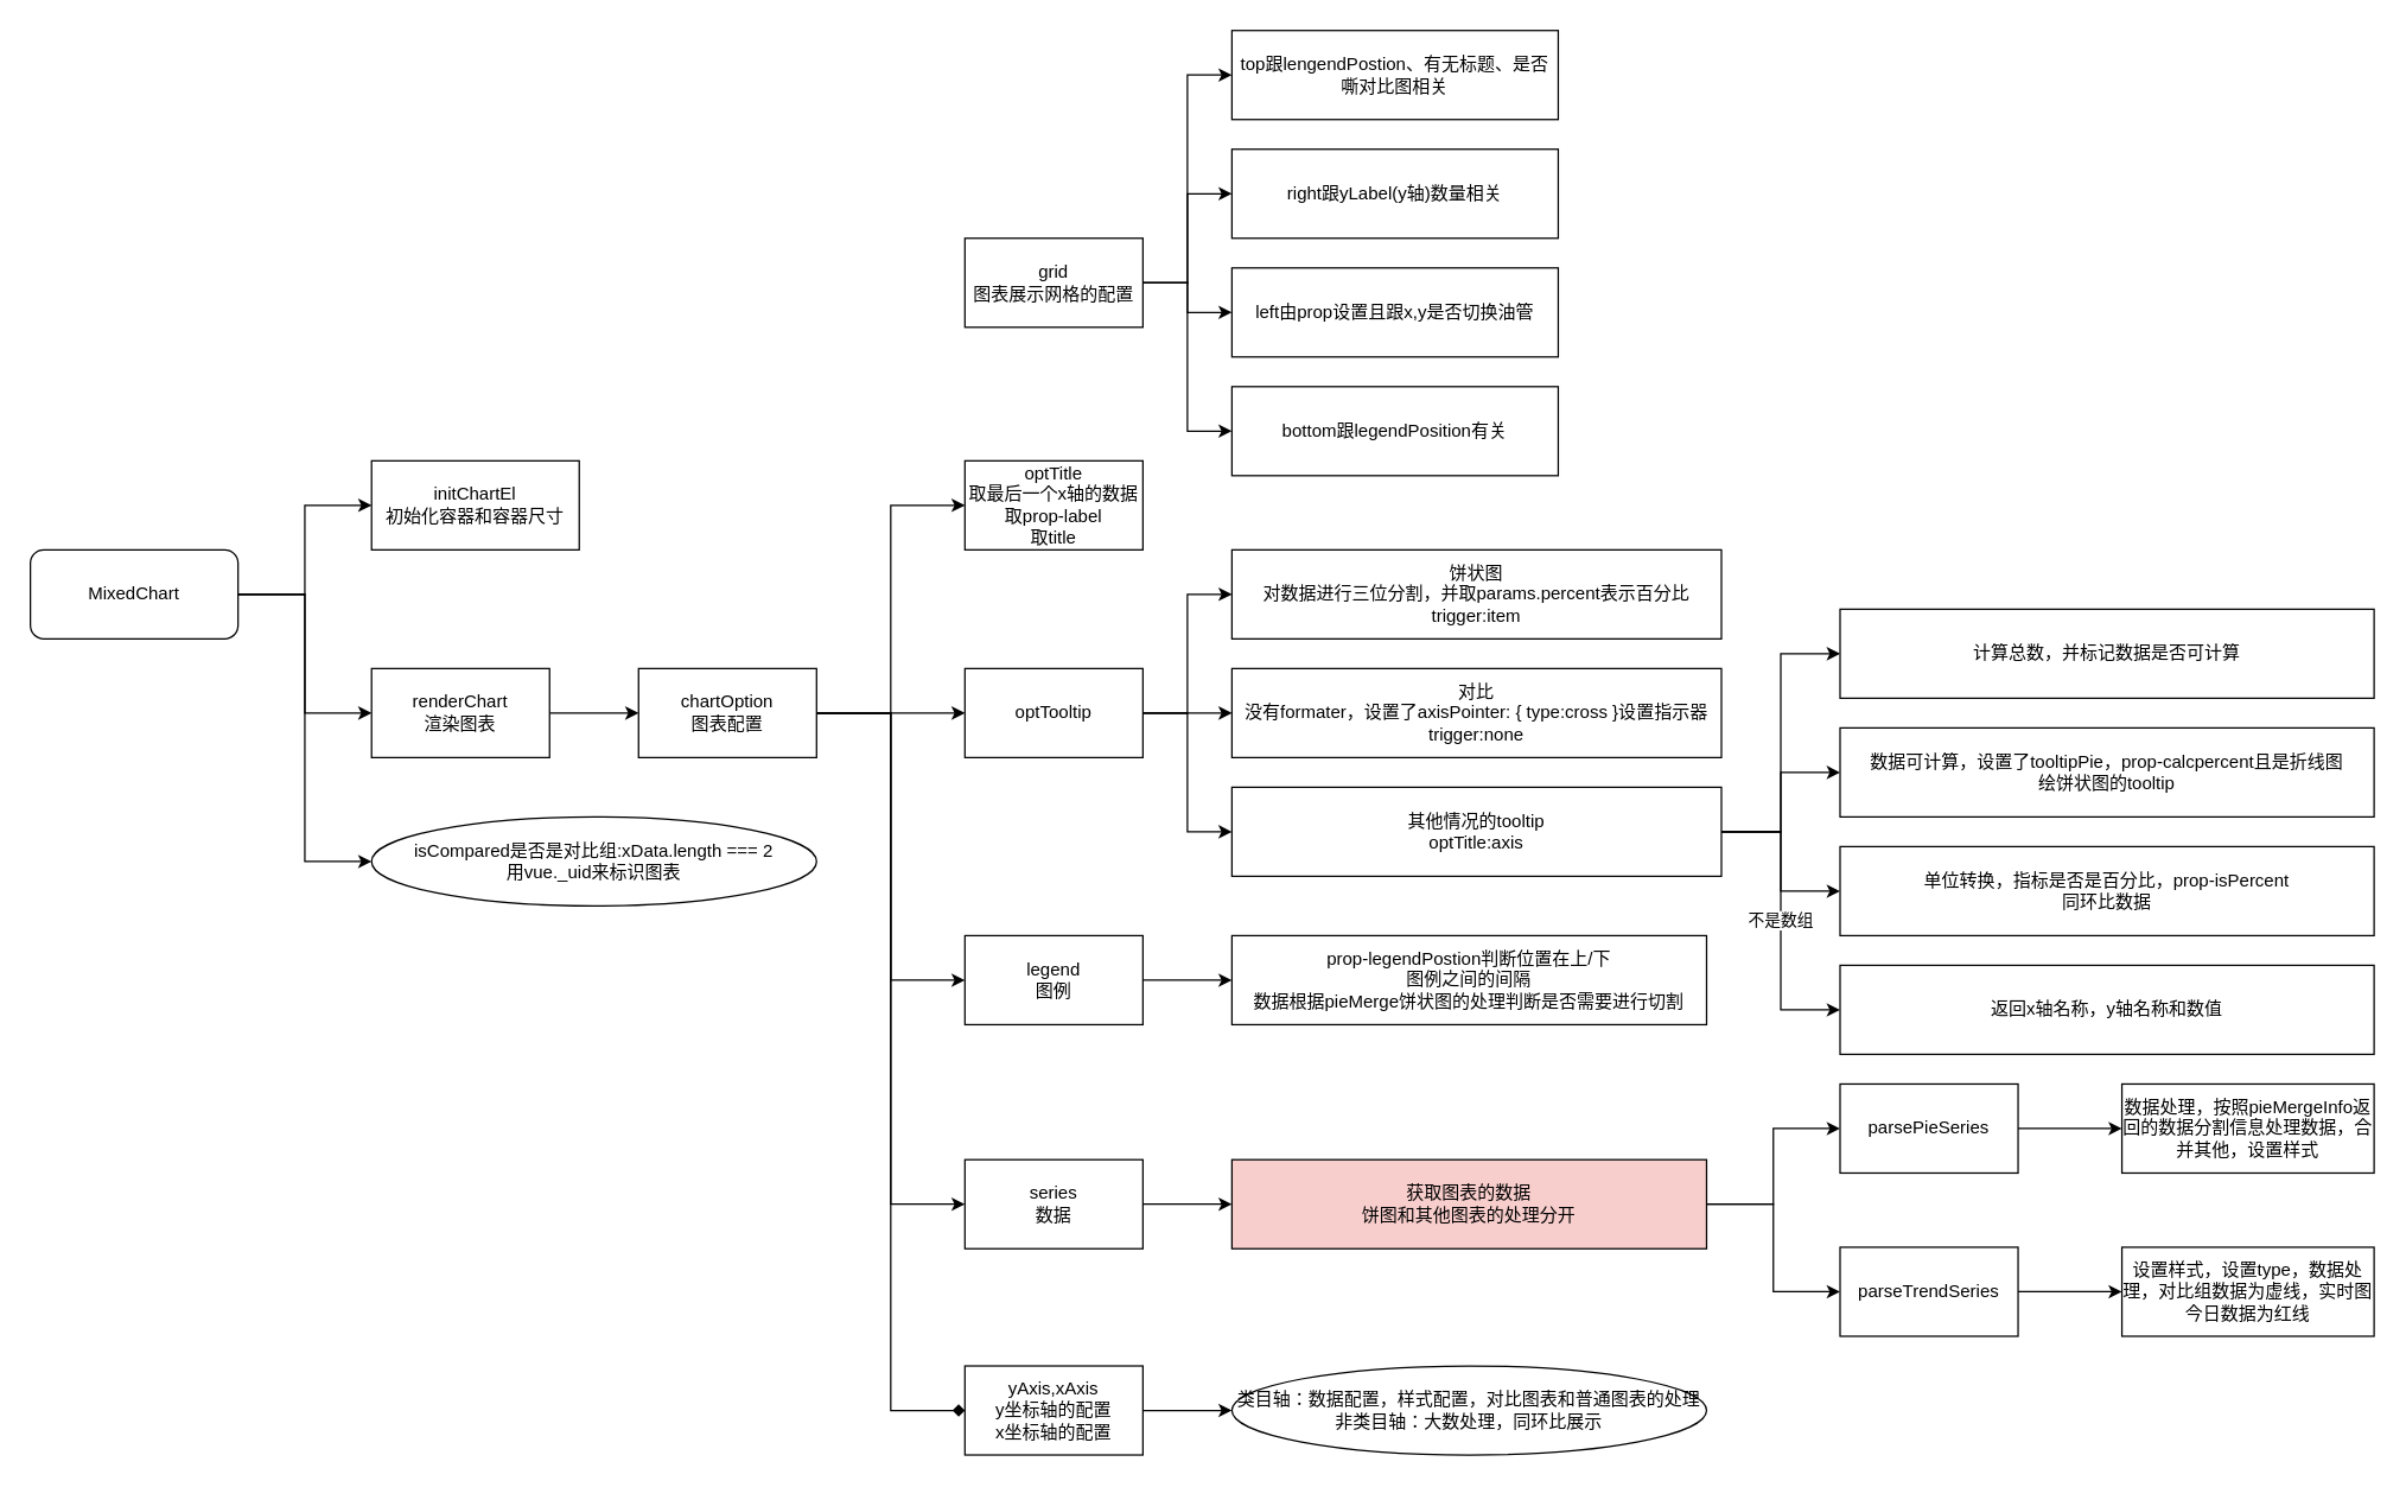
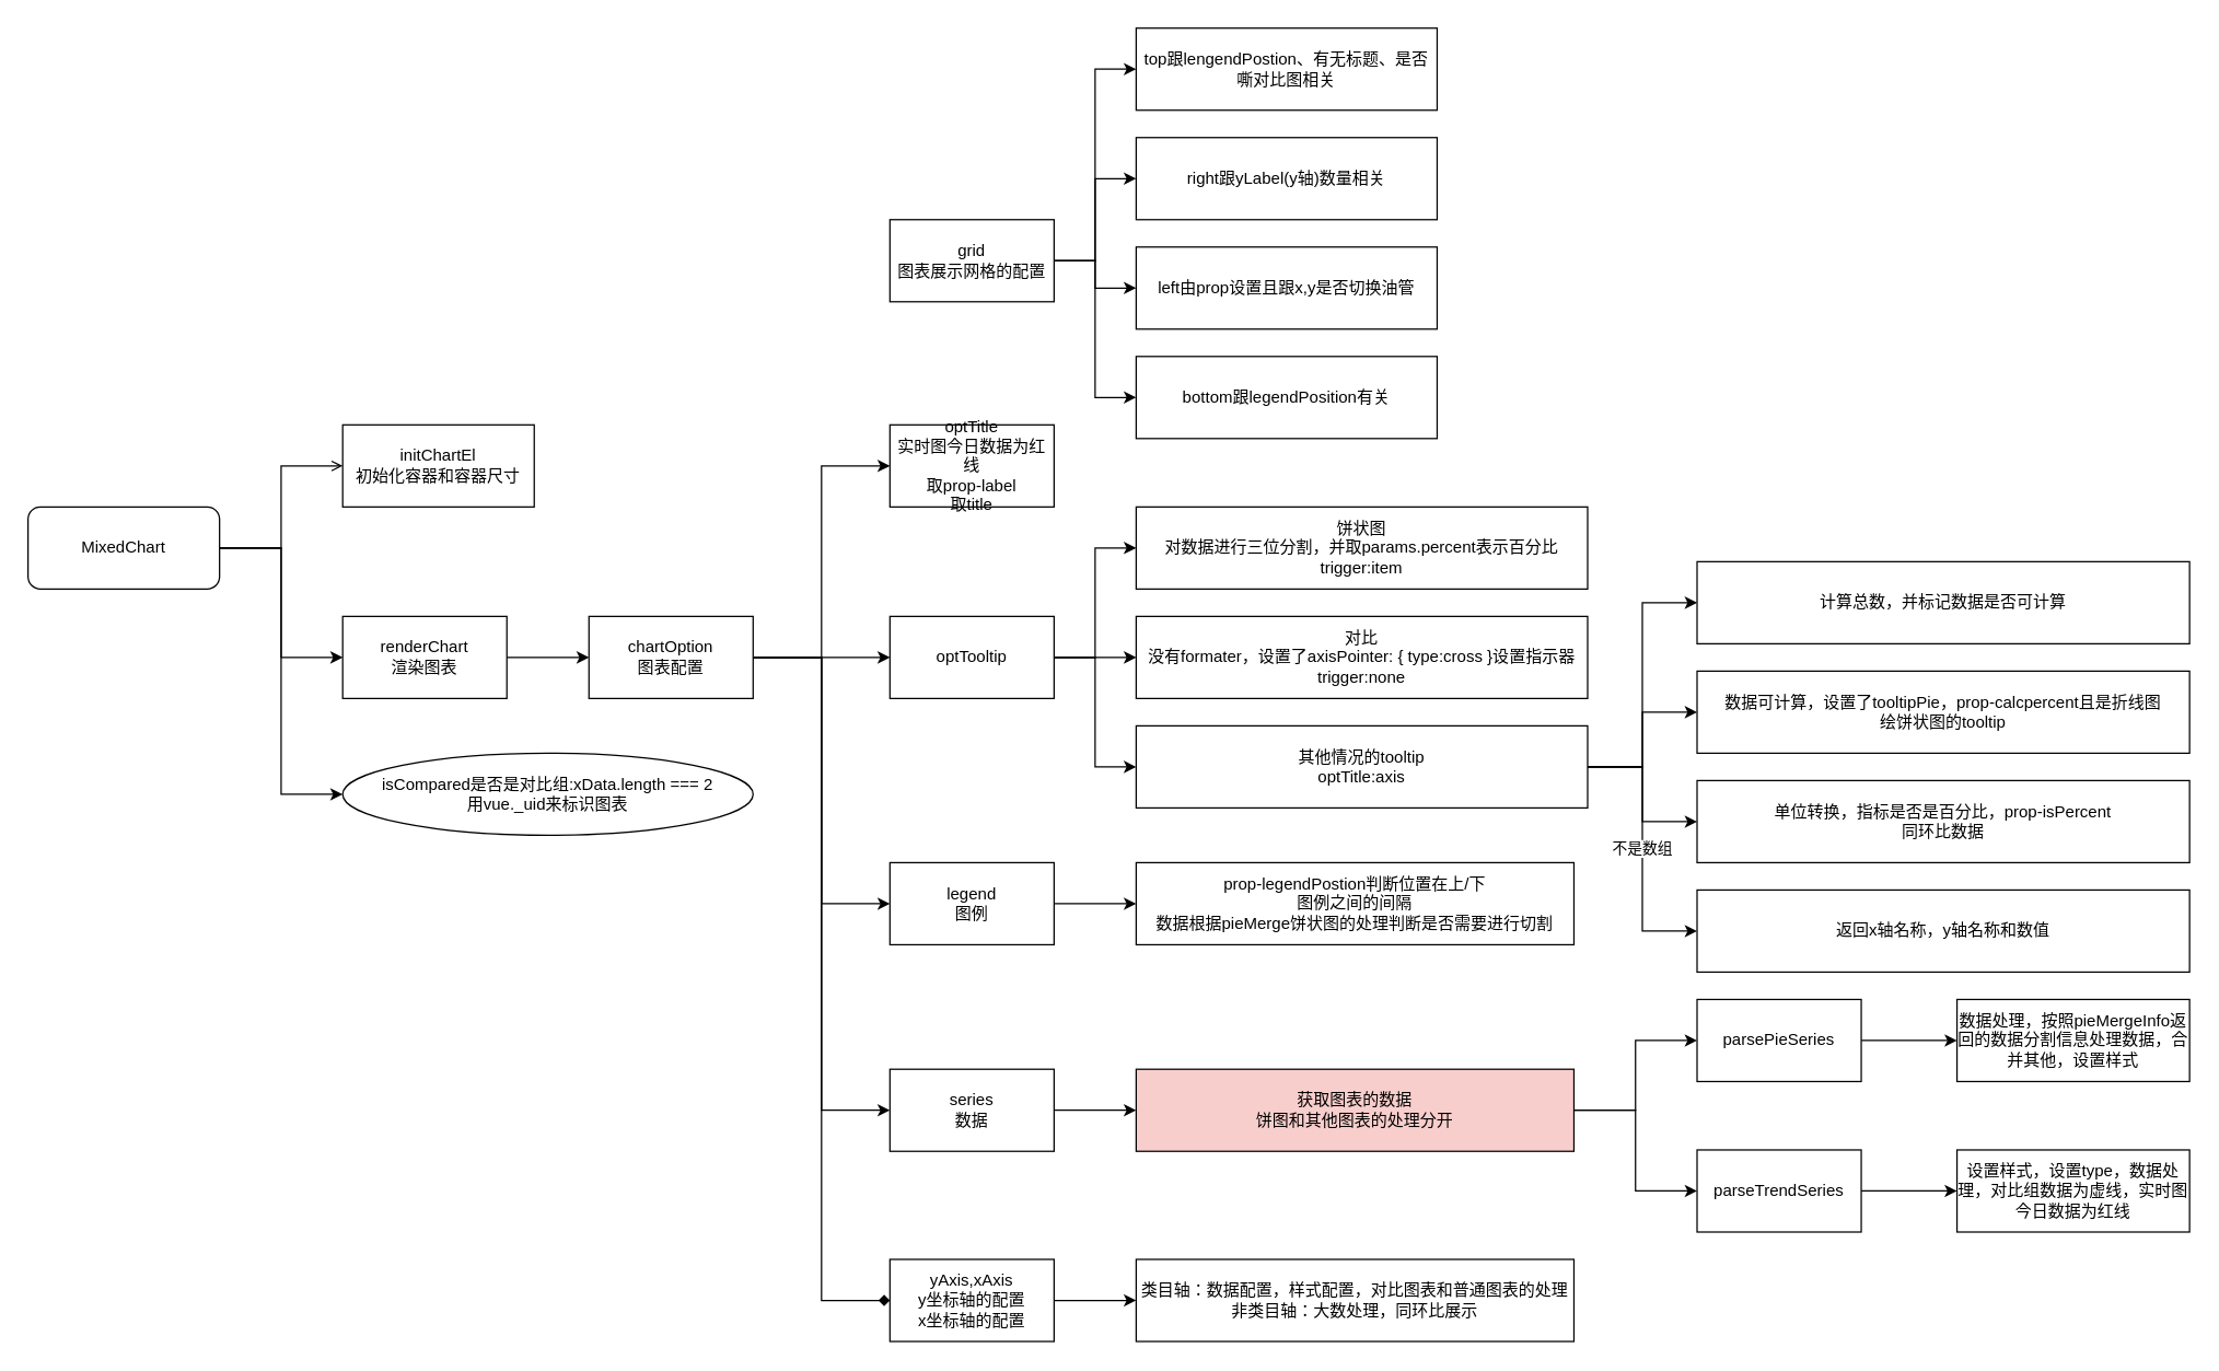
- <mxCell id="2" style="edgeStyle=orthogonalEdgeStyle;rounded=0;orthogonalLoop=1;jettySize=auto;html=1;exitX=1;exitY=0.5;exitDx=0;exitDy=0;entryX=0;entryY=0.5;entryDx=0;entryDy=0;" edge="1" parent="1" source="5" target="8"><mxGeometry relative="1" as="geometry" /></mxCell>
+ <mxCell id="2" style="edgeStyle=orthogonalEdgeStyle;rounded=0;orthogonalLoop=1;jettySize=auto;html=1;exitX=1;exitY=0.5;exitDx=0;exitDy=0;entryX=0;entryY=0.5;entryDx=0;entryDy=0;endArrow=open;" edge="1" parent="1" source="5" target="8"><mxGeometry relative="1" as="geometry" /></mxCell>
- <mxCell id="24" value="optTitle&lt;br&gt;取最后一个x轴的数据&lt;br&gt;取prop-label&lt;br&gt;取title" style="rounded=0;whiteSpace=wrap;html=1;" vertex="1" parent="1"><mxGeometry x="650" y="310" width="120" height="60" as="geometry" /></mxCell>
+ <mxCell id="24" value="optTitle&lt;br&gt;实时图今日数据为红线&lt;br&gt;取prop-label&lt;br&gt;取title" style="rounded=0;whiteSpace=wrap;html=1;" vertex="1" parent="1"><mxGeometry x="650" y="310" width="120" height="60" as="geometry" /></mxCell>
- <mxCell id="56" value="类目轴：数据配置，样式配置，对比图表和普通图表的处理&lt;br&gt;非类目轴：大数处理，同环比展示" style="ellipse;whiteSpace=wrap;html=1;" vertex="1" parent="1"><mxGeometry x="830" y="920" width="320" height="60" as="geometry" /></mxCell>
+ <mxCell id="56" value="类目轴：数据配置，样式配置，对比图表和普通图表的处理&lt;br&gt;非类目轴：大数处理，同环比展示" style="rounded=0;whiteSpace=wrap;html=1;" vertex="1" parent="1"><mxGeometry x="830" y="920" width="320" height="60" as="geometry" /></mxCell>
